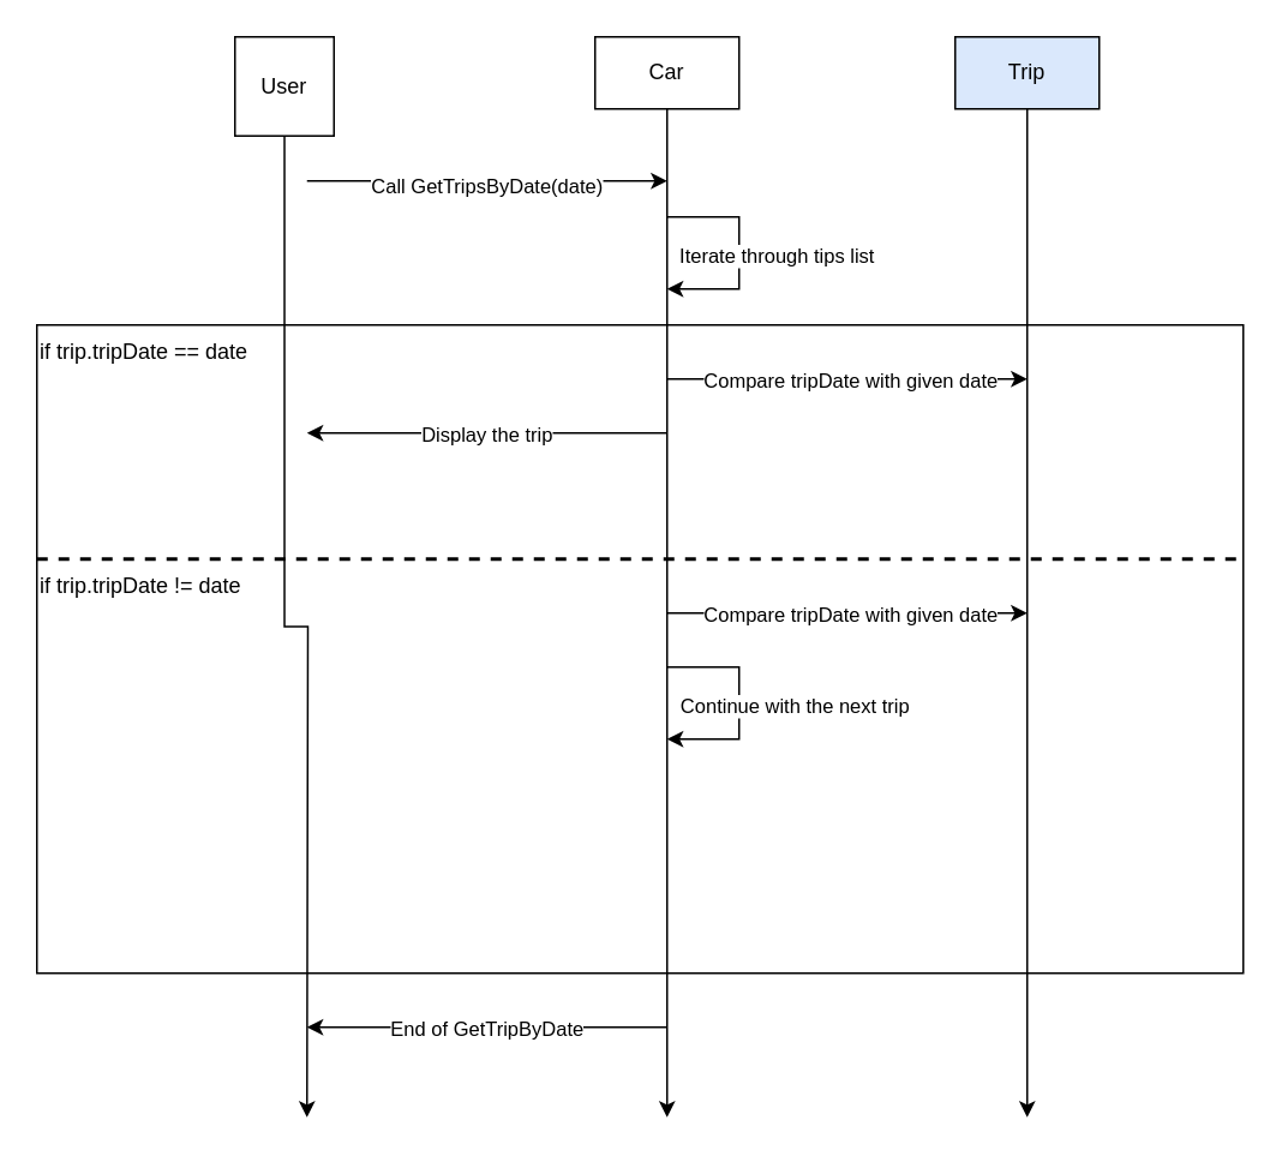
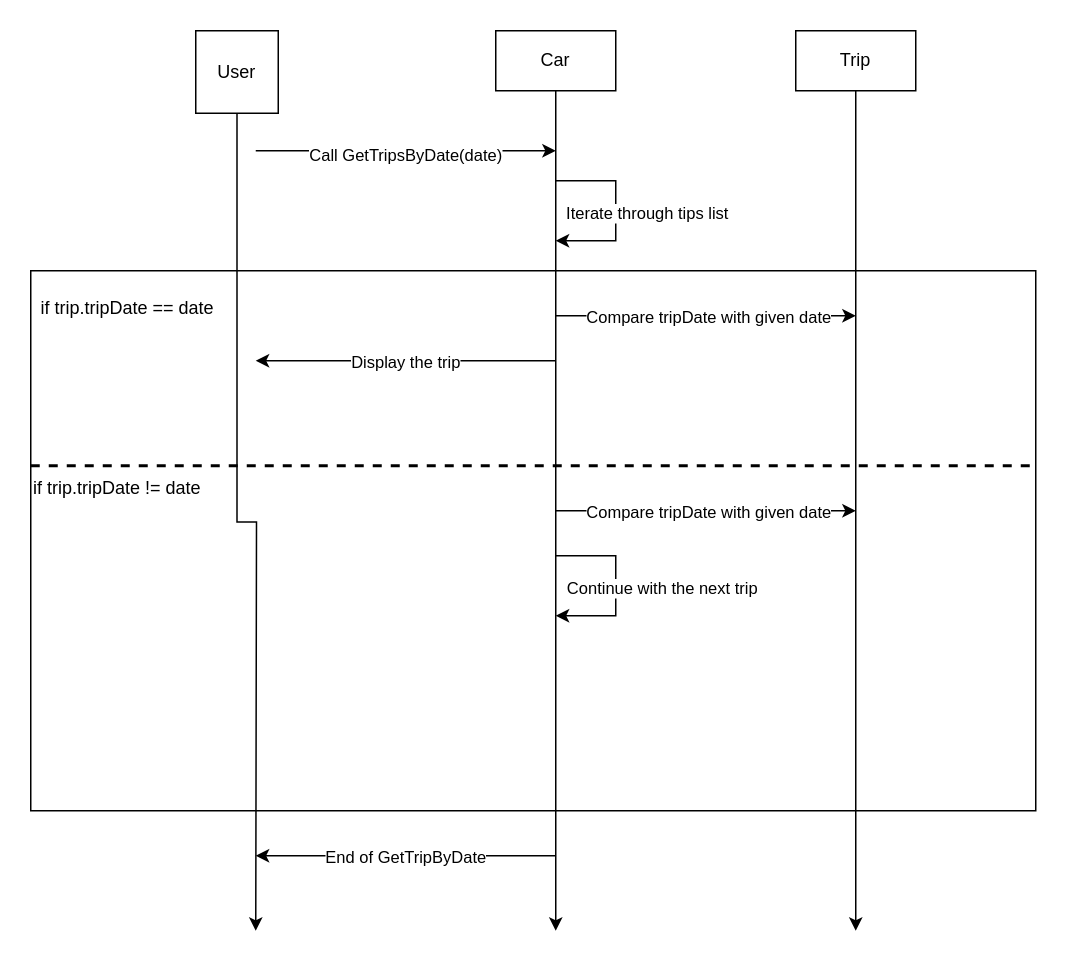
- <mxCell id="6" value="Trip" style="rounded=0;whiteSpace=wrap;html=1;fillColor=#dae8fc;" vertex="1" parent="1"><mxGeometry x="530" y="20" width="80" height="40" as="geometry" /></mxCell>
+ <mxCell id="6" value="Trip" style="rounded=0;whiteSpace=wrap;html=1;" vertex="1" parent="1"><mxGeometry x="530" y="20" width="80" height="40" as="geometry" /></mxCell>
- <mxCell id="14" value="if trip.tripDate == date" style="text;html=1;align=left;verticalAlign=middle;whiteSpace=wrap;rounded=0;" vertex="1" parent="1"><mxGeometry x="20" y="180" width="140" height="30" as="geometry" /></mxCell>
+ <mxCell id="14" value="if trip.tripDate == date" style="text;html=1;align=left;verticalAlign=middle;whiteSpace=wrap;rounded=0;" vertex="1" parent="1"><mxGeometry x="25" y="190" width="140" height="30" as="geometry" /></mxCell>
